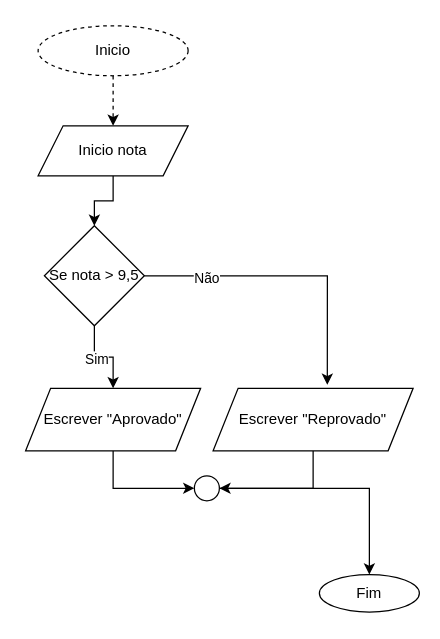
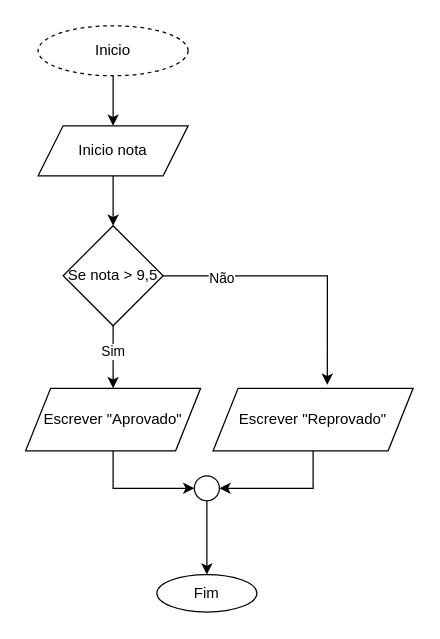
- <mxCell id="2" value="" style="edgeStyle=orthogonalEdgeStyle;rounded=0;orthogonalLoop=1;jettySize=auto;html=1;dashed=1;" edge="1" parent="1" source="3" target="5"><mxGeometry relative="1" as="geometry" /></mxCell>
+ <mxCell id="2" value="" style="edgeStyle=orthogonalEdgeStyle;rounded=0;orthogonalLoop=1;jettySize=auto;html=1;" edge="1" parent="1" source="3" target="5"><mxGeometry relative="1" as="geometry" /></mxCell>
- <mxCell id="8" value="Se nota &amp;gt; 9,5" style="rhombus;whiteSpace=wrap;html=1;" vertex="1" parent="1"><mxGeometry x="35" y="180" width="80" height="80" as="geometry" /></mxCell>
+ <mxCell id="8" value="Se nota &amp;gt; 9,5" style="rhombus;whiteSpace=wrap;html=1;" vertex="1" parent="1"><mxGeometry x="50" y="180" width="80" height="80" as="geometry" /></mxCell>
- <mxCell id="15" value="Fim" style="ellipse;whiteSpace=wrap;html=1;" vertex="1" parent="1"><mxGeometry x="255" y="459" width="80" height="30" as="geometry" /></mxCell>
+ <mxCell id="15" value="Fim" style="ellipse;whiteSpace=wrap;html=1;" vertex="1" parent="1"><mxGeometry x="125" y="459" width="80" height="30" as="geometry" /></mxCell>
